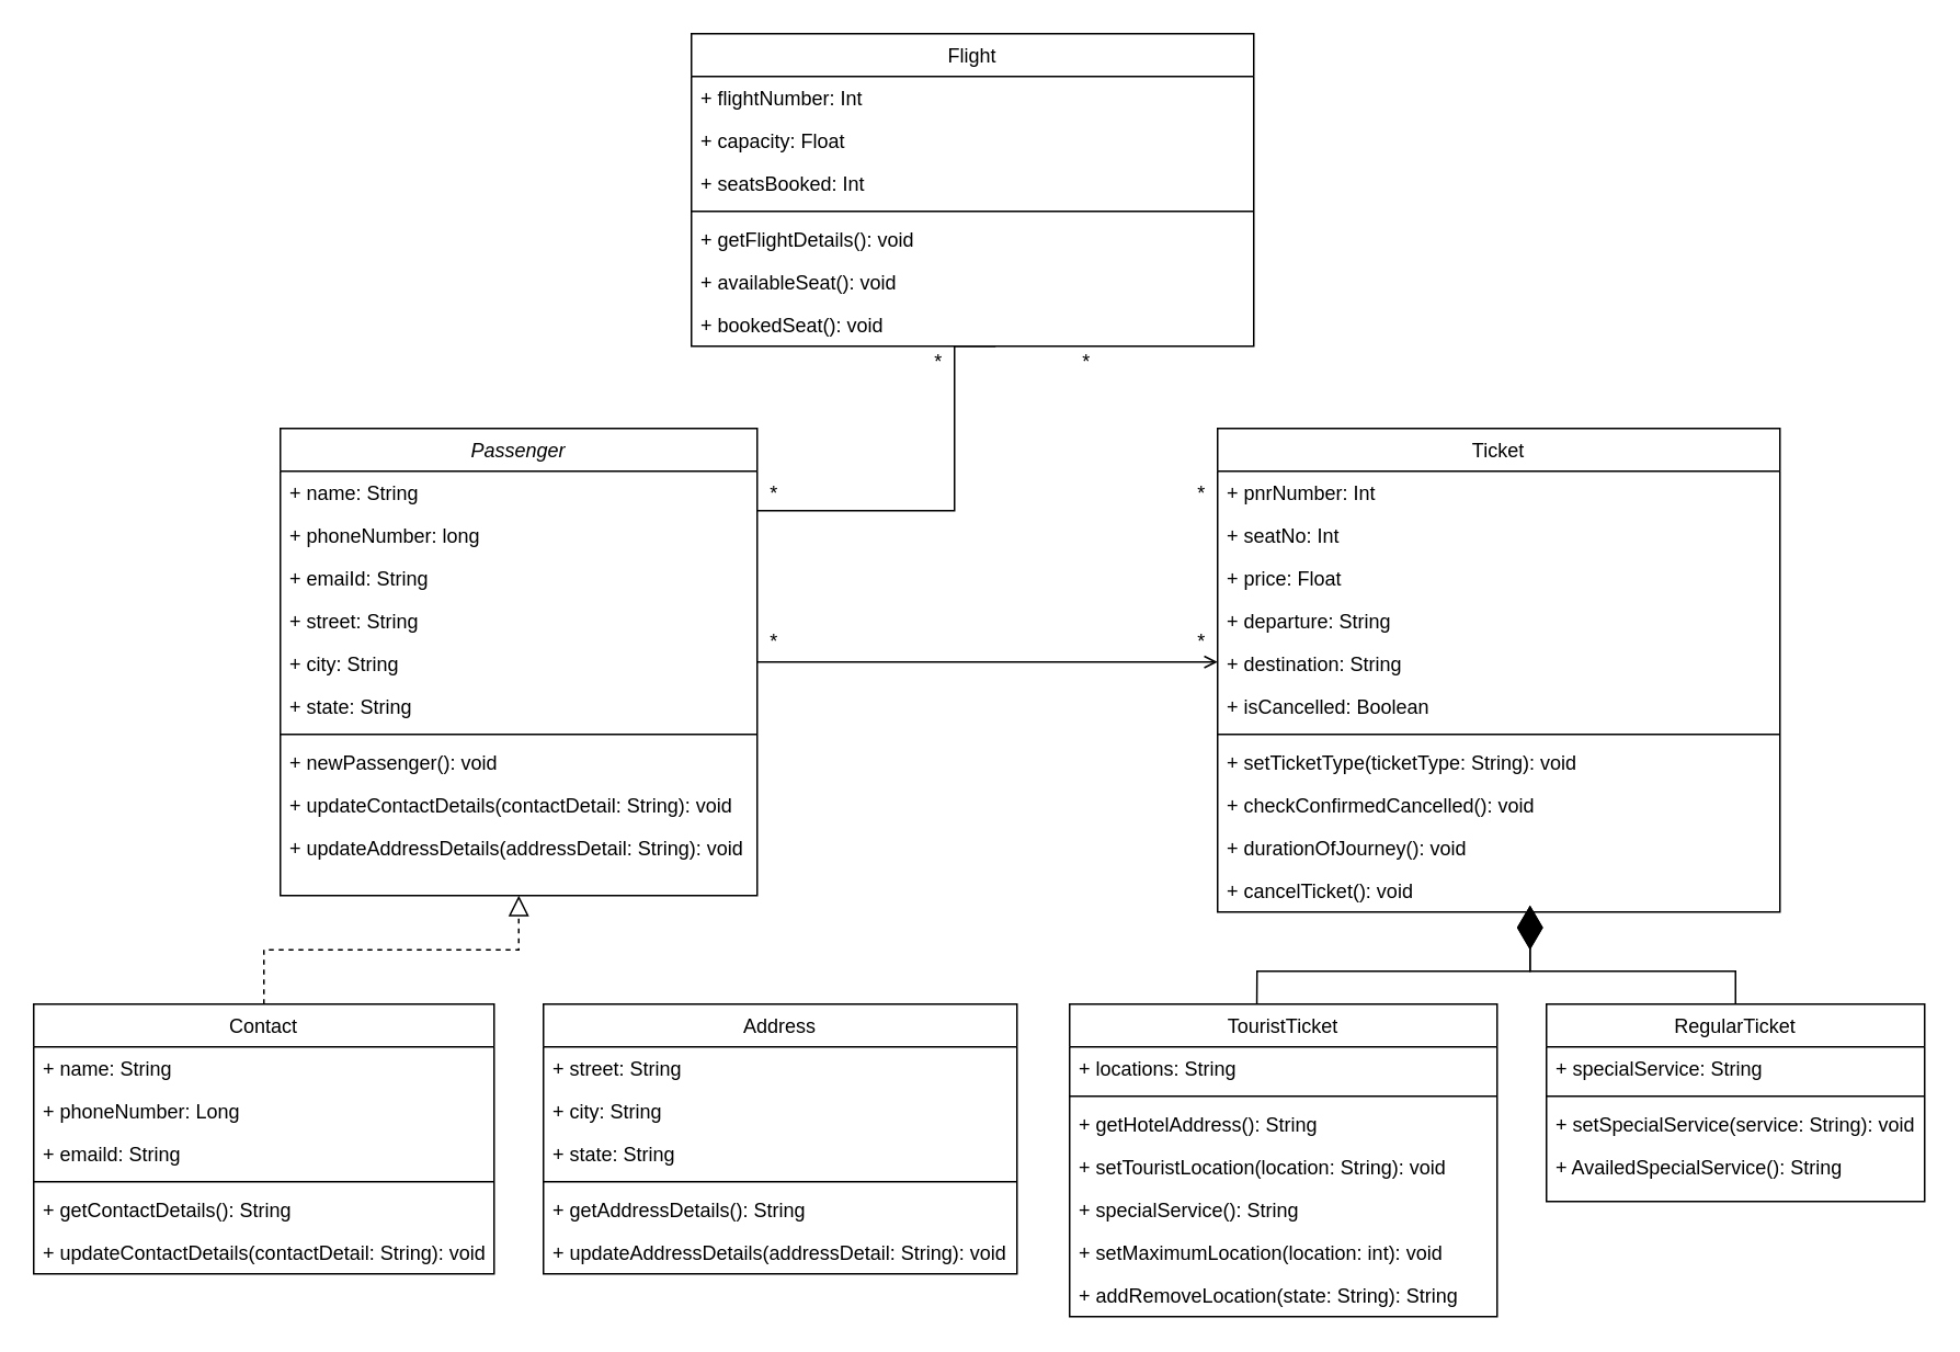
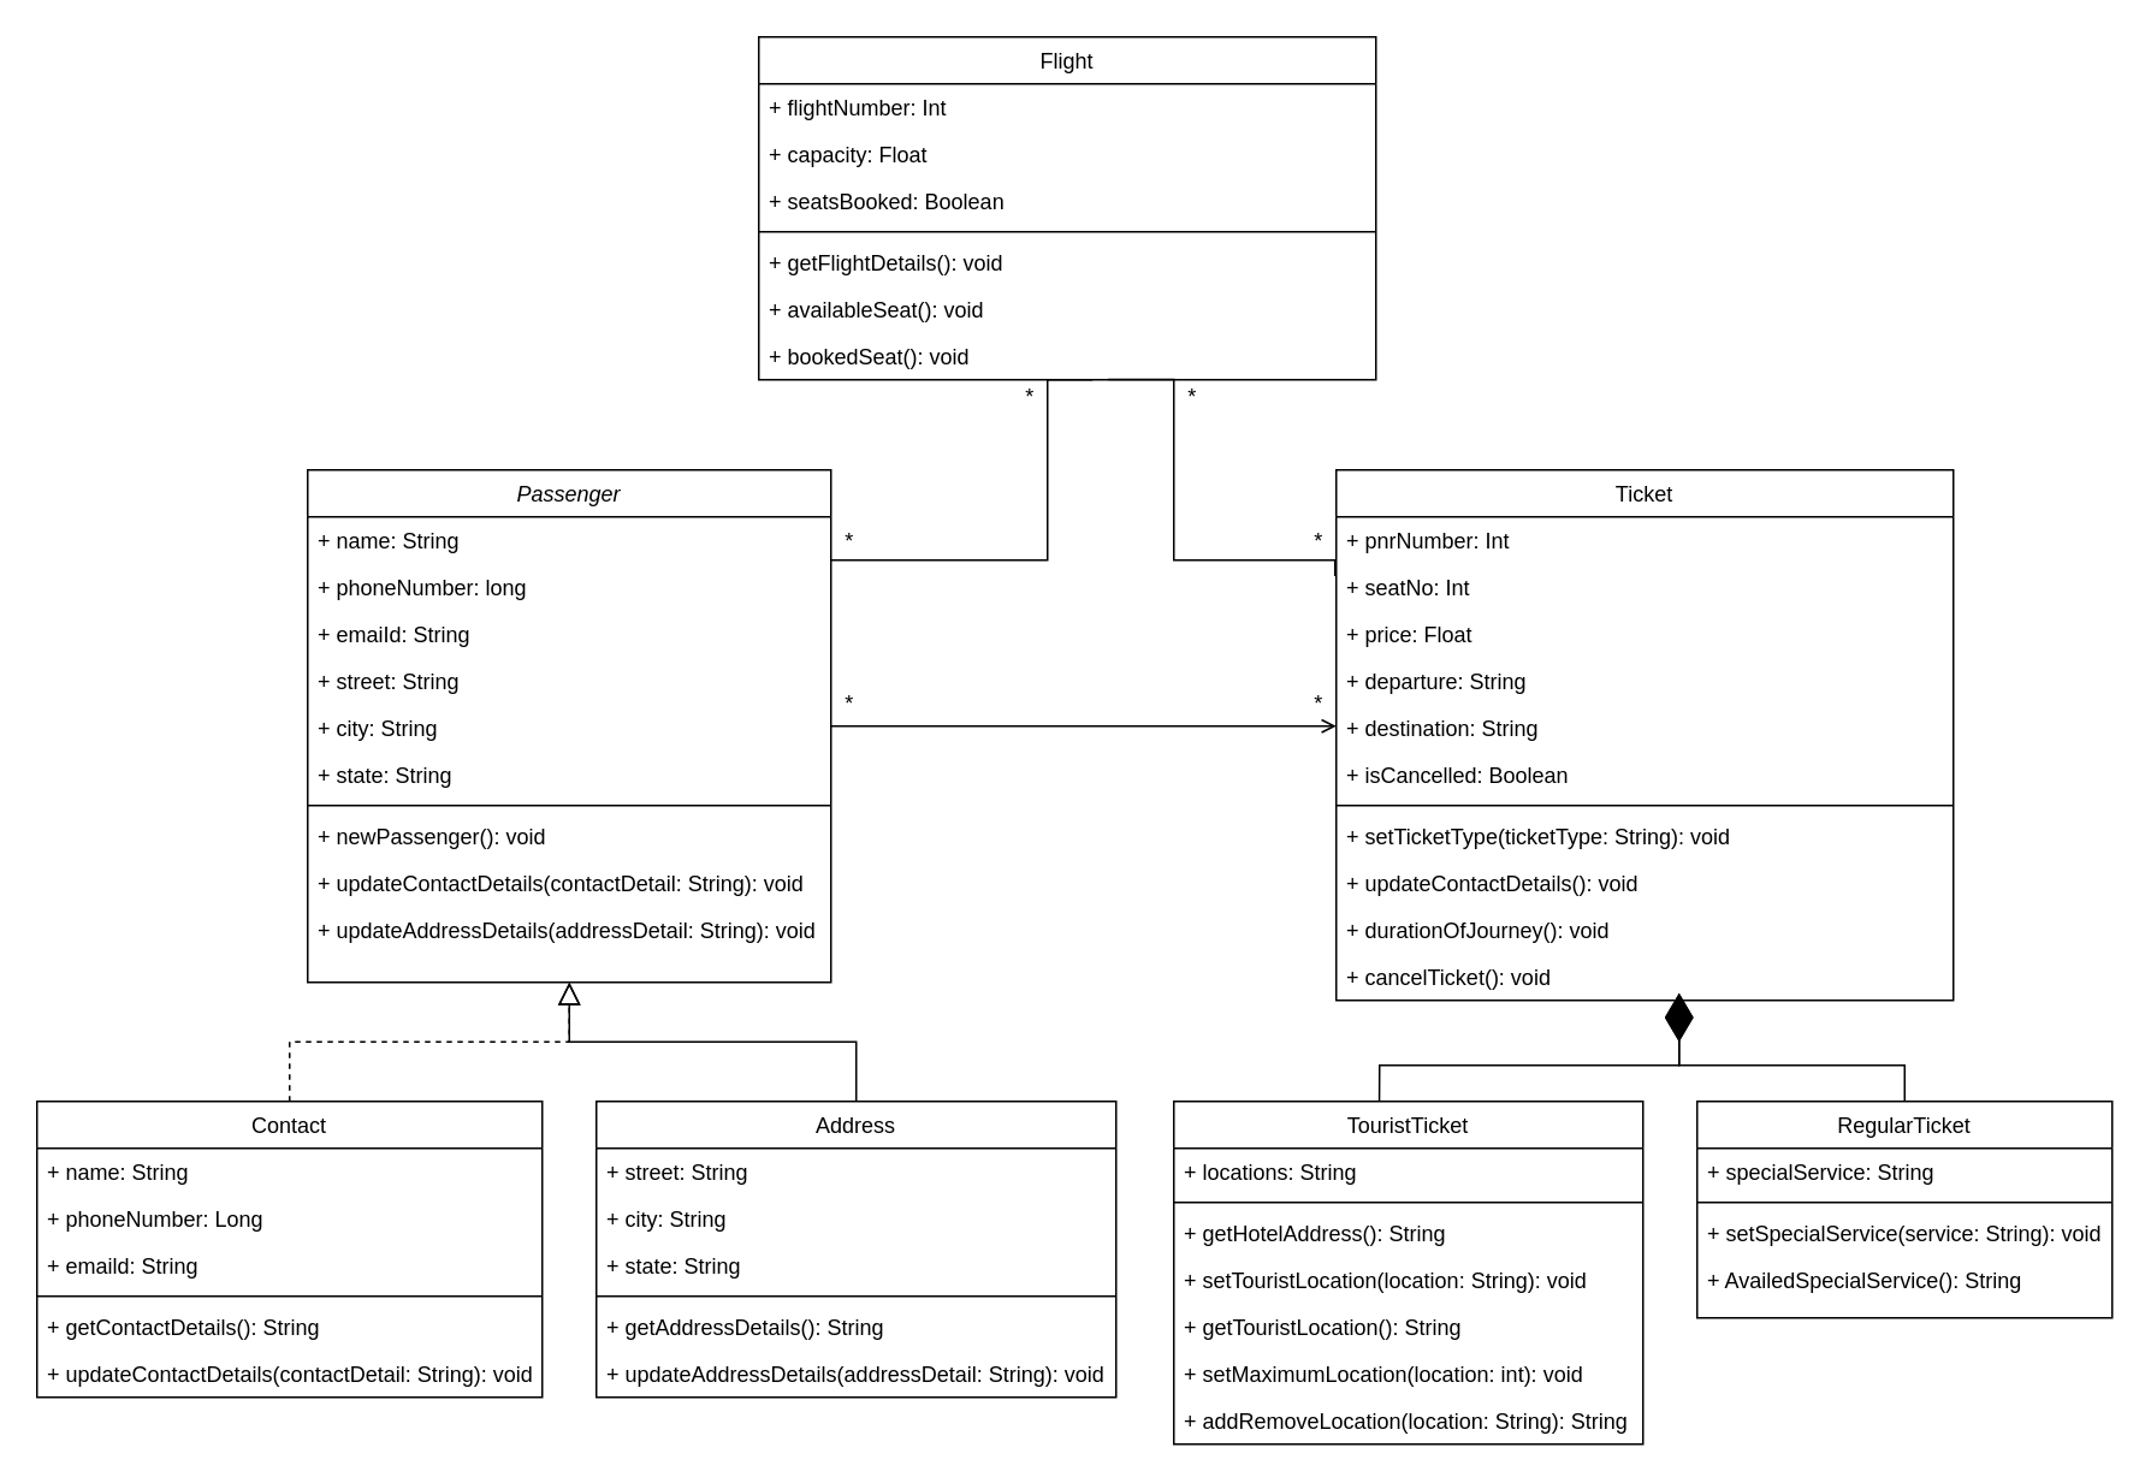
- <mxCell id="62" value="+ seatsBooked: Int" style="text;align=left;verticalAlign=top;spacingLeft=4;spacingRight=4;overflow=hidden;rotatable=0;points=[[0,0.5],[1,0.5]];portConstraint=eastwest;" vertex="1" parent="59"><mxGeometry y="78" width="342" height="26" as="geometry" /></mxCell>
+ <mxCell id="62" value="+ seatsBooked: Boolean" style="text;align=left;verticalAlign=top;spacingLeft=4;spacingRight=4;overflow=hidden;rotatable=0;points=[[0,0.5],[1,0.5]];portConstraint=eastwest;" vertex="1" parent="59"><mxGeometry y="78" width="342" height="26" as="geometry" /></mxCell>
+ <mxCell id="68" value="" style="endArrow=none;html=1;edgeStyle=orthogonalEdgeStyle;rounded=0;exitX=-0.002;exitY=0.261;exitDx=0;exitDy=0;exitPerimeter=0;entryX=0.566;entryY=0.996;entryDx=0;entryDy=0;entryPerimeter=0;" edge="1" parent="1" source="31" target="66"><mxGeometry relative="1" as="geometry"><mxPoint x="470" y="320" as="sourcePoint" /><mxPoint x="615" y="220" as="targetPoint" /><Array as="points"><mxPoint x="739" y="310" /><mxPoint x="650" y="310" /><mxPoint x="650" y="210" /></Array></mxGeometry></mxCell>
- <mxCell id="38" value="+ checkConfirmedCancelled(): void" style="text;align=left;verticalAlign=top;spacingLeft=4;spacingRight=4;overflow=hidden;rotatable=0;points=[[0,0.5],[1,0.5]];portConstraint=eastwest;" parent="29" vertex="1"><mxGeometry y="216" width="342" height="26" as="geometry" /></mxCell>
+ <mxCell id="38" value="+ updateContactDetails(): void" style="text;align=left;verticalAlign=top;spacingLeft=4;spacingRight=4;overflow=hidden;rotatable=0;points=[[0,0.5],[1,0.5]];portConstraint=eastwest;" parent="29" vertex="1"><mxGeometry y="216" width="342" height="26" as="geometry" /></mxCell>
+ <mxCell id="28" value="" style="endArrow=block;endSize=10;endFill=0;shadow=0;strokeWidth=1;rounded=0;edgeStyle=elbowEdgeStyle;elbow=vertical;" parent="1" source="21" target="2" edge="1"><mxGeometry width="160" relative="1" as="geometry"><mxPoint x="340" y="513" as="sourcePoint" /><mxPoint x="440" y="411" as="targetPoint" /></mxGeometry></mxCell>
- <mxCell id="49" value="+ specialService(): String" style="text;align=left;verticalAlign=top;spacingLeft=4;spacingRight=4;overflow=hidden;rotatable=0;points=[[0,0.5],[1,0.5]];portConstraint=eastwest;rounded=0;shadow=0;html=0;" vertex="1" parent="44"><mxGeometry y="112" width="260" height="26" as="geometry" /></mxCell>
+ <mxCell id="49" value="+ getTouristLocation(): String" style="text;align=left;verticalAlign=top;spacingLeft=4;spacingRight=4;overflow=hidden;rotatable=0;points=[[0,0.5],[1,0.5]];portConstraint=eastwest;rounded=0;shadow=0;html=0;" vertex="1" parent="44"><mxGeometry y="112" width="260" height="26" as="geometry" /></mxCell>
- <mxCell id="51" value="+ addRemoveLocation(state: String): String" style="text;align=left;verticalAlign=top;spacingLeft=4;spacingRight=4;overflow=hidden;rotatable=0;points=[[0,0.5],[1,0.5]];portConstraint=eastwest;rounded=0;shadow=0;html=0;" vertex="1" parent="44"><mxGeometry y="164" width="260" height="26" as="geometry" /></mxCell>
+ <mxCell id="51" value="+ addRemoveLocation(location: String): String" style="text;align=left;verticalAlign=top;spacingLeft=4;spacingRight=4;overflow=hidden;rotatable=0;points=[[0,0.5],[1,0.5]];portConstraint=eastwest;rounded=0;shadow=0;html=0;" vertex="1" parent="44"><mxGeometry y="164" width="260" height="26" as="geometry" /></mxCell>
